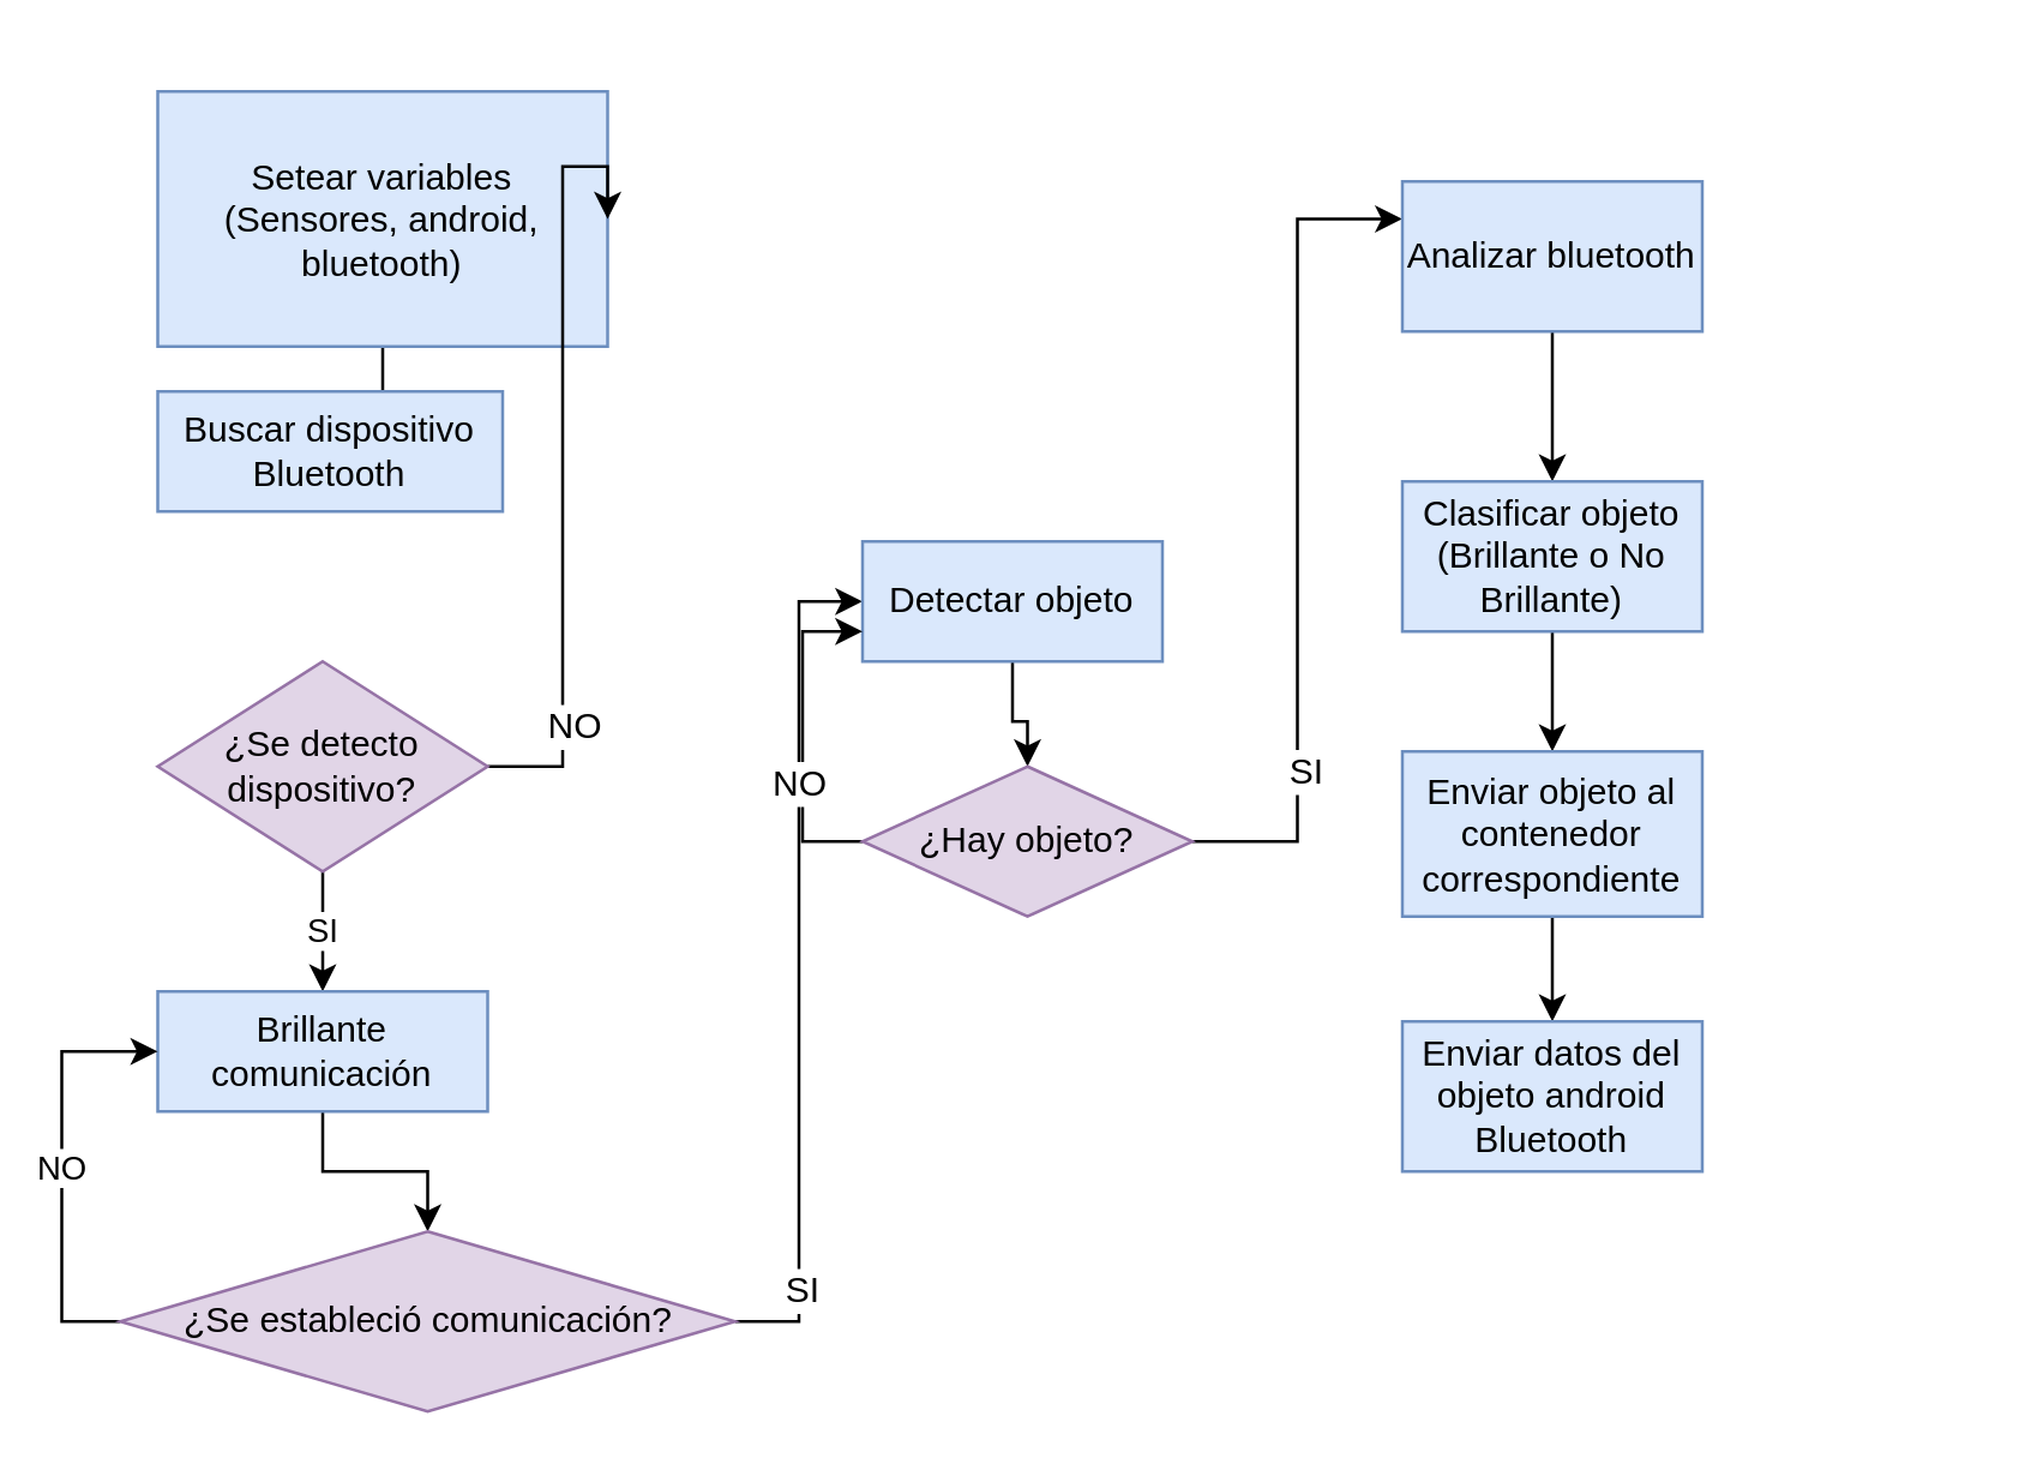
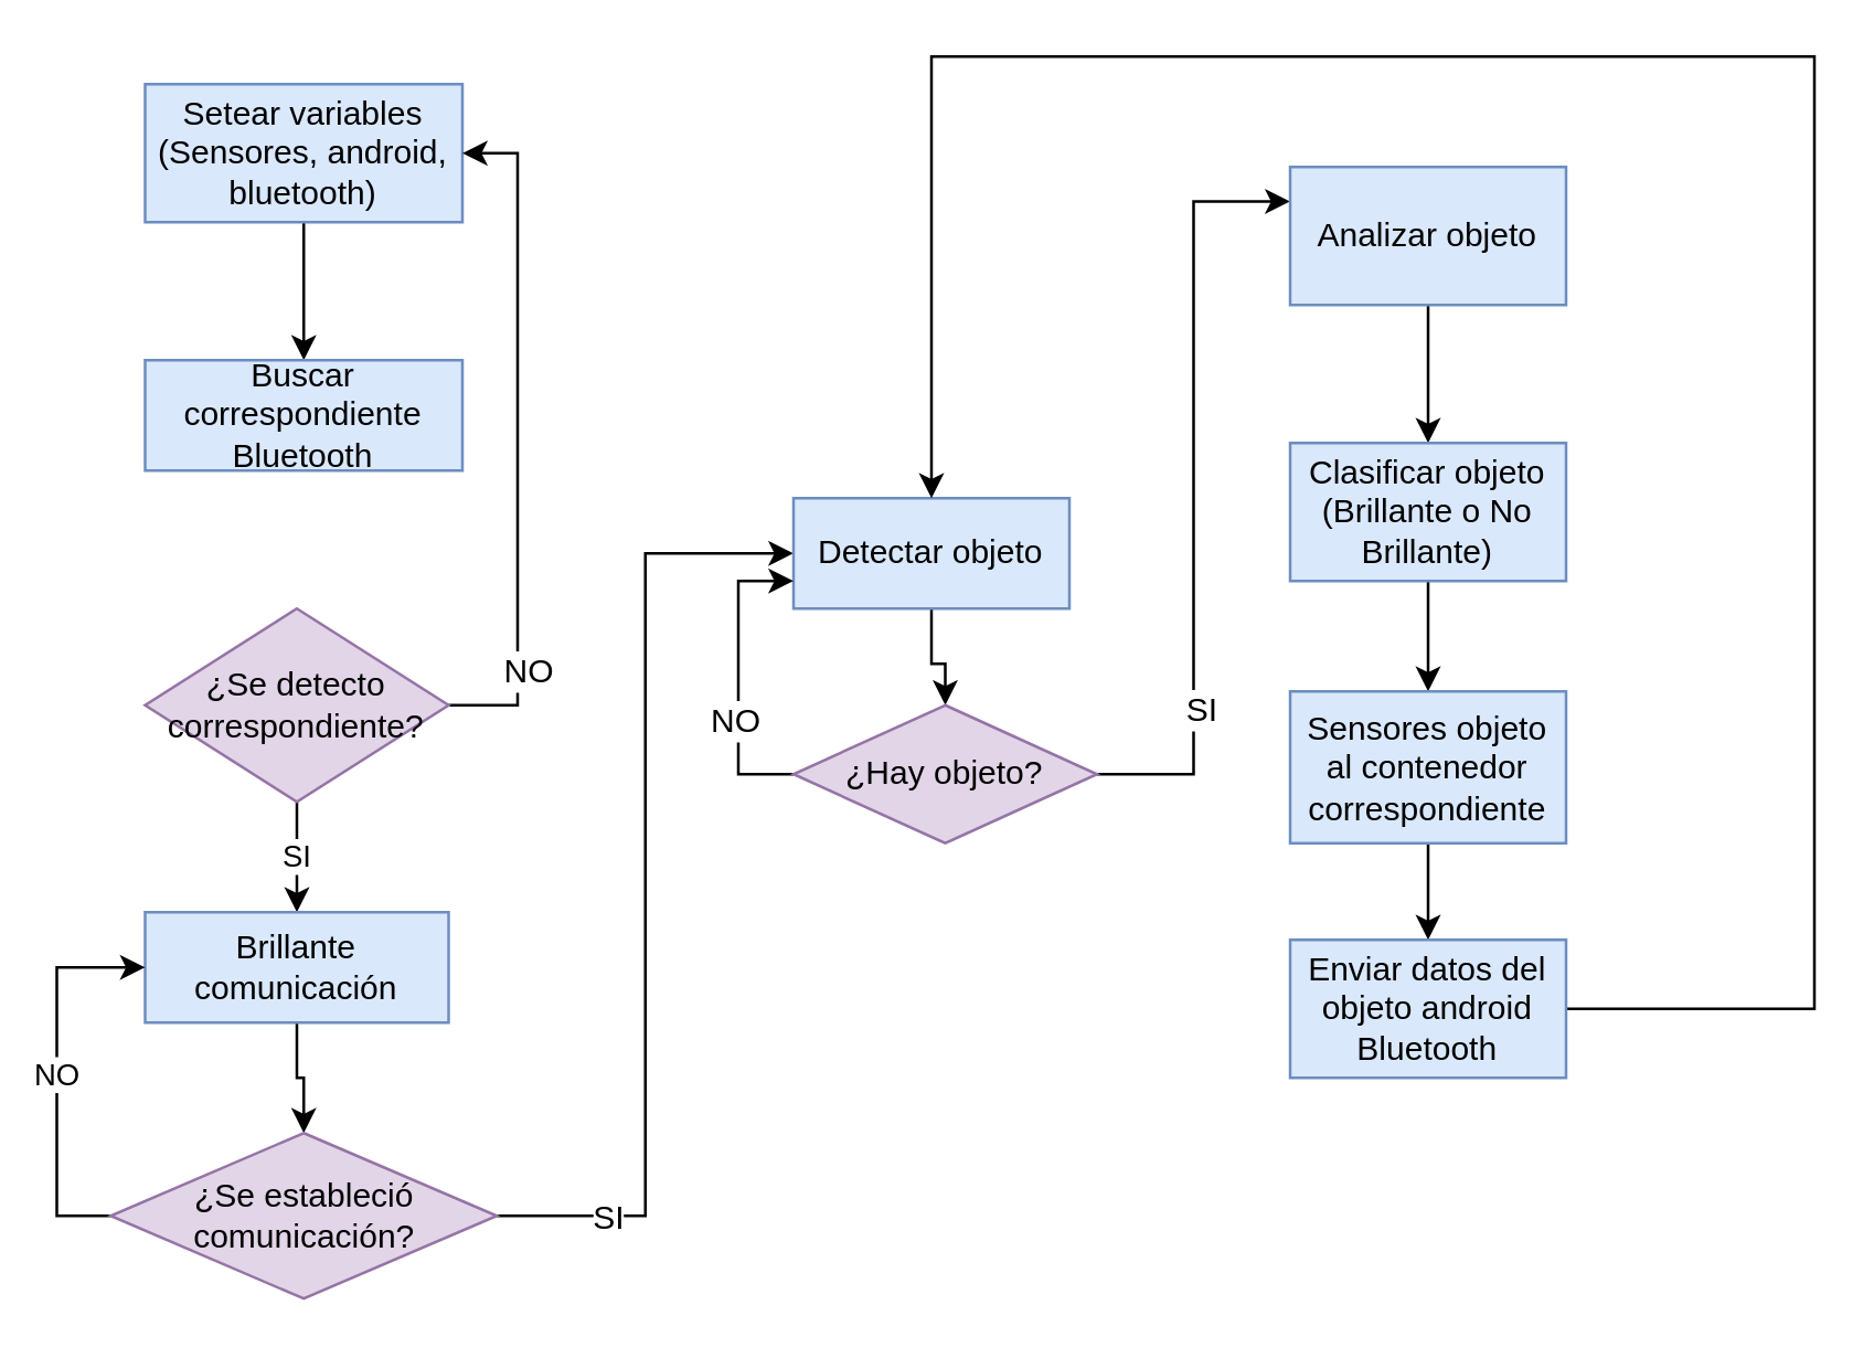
+ <mxCell id="28" style="edgeStyle=orthogonalEdgeStyle;rounded=0;orthogonalLoop=1;jettySize=auto;html=1;entryX=0.5;entryY=0;entryDx=0;entryDy=0;" parent="1" source="29" target="16" edge="1"><mxGeometry relative="1" as="geometry"><Array as="points"><mxPoint x="657" y="365" /><mxPoint x="657" y="20" /><mxPoint x="337" y="20" /></Array></mxGeometry></mxCell>
- <mxCell id="3" value="Setear variables (Sensores, android, bluetooth)" style="rounded=0;whiteSpace=wrap;html=1;fillColor=#dae8fc;strokeColor=#6c8ebf;" parent="1" vertex="1"><mxGeometry x="52" y="30" width="150" height="85" as="geometry" /></mxCell>
+ <mxCell id="3" value="Setear variables (Sensores, android, bluetooth)" style="rounded=0;whiteSpace=wrap;html=1;fillColor=#dae8fc;strokeColor=#6c8ebf;" parent="1" vertex="1"><mxGeometry x="52" y="30" width="115" height="50" as="geometry" /></mxCell>
- <mxCell id="23" value="Analizar bluetooth" style="rounded=0;whiteSpace=wrap;html=1;fillColor=#dae8fc;strokeColor=#6c8ebf;" parent="1" vertex="1"><mxGeometry x="467" y="60" width="100" height="50" as="geometry" /></mxCell>
+ <mxCell id="23" value="Analizar objeto" style="rounded=0;whiteSpace=wrap;html=1;fillColor=#dae8fc;strokeColor=#6c8ebf;" parent="1" vertex="1"><mxGeometry x="467" y="60" width="100" height="50" as="geometry" /></mxCell>
- <mxCell id="4" value="Buscar dispositivo Bluetooth" style="rounded=0;whiteSpace=wrap;html=1;fillColor=#dae8fc;strokeColor=#6c8ebf;" parent="1" vertex="1"><mxGeometry x="52" y="130" width="115" height="40" as="geometry" /></mxCell>
+ <mxCell id="4" value="Buscar correspondiente Bluetooth" style="rounded=0;whiteSpace=wrap;html=1;fillColor=#dae8fc;strokeColor=#6c8ebf;" parent="1" vertex="1"><mxGeometry x="52" y="130" width="115" height="40" as="geometry" /></mxCell>
- <mxCell id="8" value="¿Se detecto dispositivo?" style="rhombus;whiteSpace=wrap;html=1;fillColor=#e1d5e7;strokeColor=#9673a6;" parent="1" vertex="1"><mxGeometry x="52" y="220" width="110" height="70" as="geometry" /></mxCell>
+ <mxCell id="8" value="¿Se detecto correspondiente?" style="rhombus;whiteSpace=wrap;html=1;fillColor=#e1d5e7;strokeColor=#9673a6;" parent="1" vertex="1"><mxGeometry x="52" y="220" width="110" height="70" as="geometry" /></mxCell>
- <mxCell id="27" value="Enviar objeto al contenedor correspondiente" style="rounded=0;whiteSpace=wrap;html=1;fillColor=#dae8fc;strokeColor=#6c8ebf;" parent="1" vertex="1"><mxGeometry x="467" y="250" width="100" height="55" as="geometry" /></mxCell>
+ <mxCell id="27" value="Sensores objeto al contenedor correspondiente" style="rounded=0;whiteSpace=wrap;html=1;fillColor=#dae8fc;strokeColor=#6c8ebf;" parent="1" vertex="1"><mxGeometry x="467" y="250" width="100" height="55" as="geometry" /></mxCell>
- <mxCell id="14" value="¿Se estableció comunicación?" style="rhombus;whiteSpace=wrap;html=1;fillColor=#e1d5e7;strokeColor=#9673a6;" parent="1" vertex="1"><mxGeometry x="39.5" y="410" width="205" height="60" as="geometry" /></mxCell>
+ <mxCell id="14" value="¿Se estableció comunicación?" style="rhombus;whiteSpace=wrap;html=1;fillColor=#e1d5e7;strokeColor=#9673a6;" parent="1" vertex="1"><mxGeometry x="39.5" y="410" width="140" height="60" as="geometry" /></mxCell>
